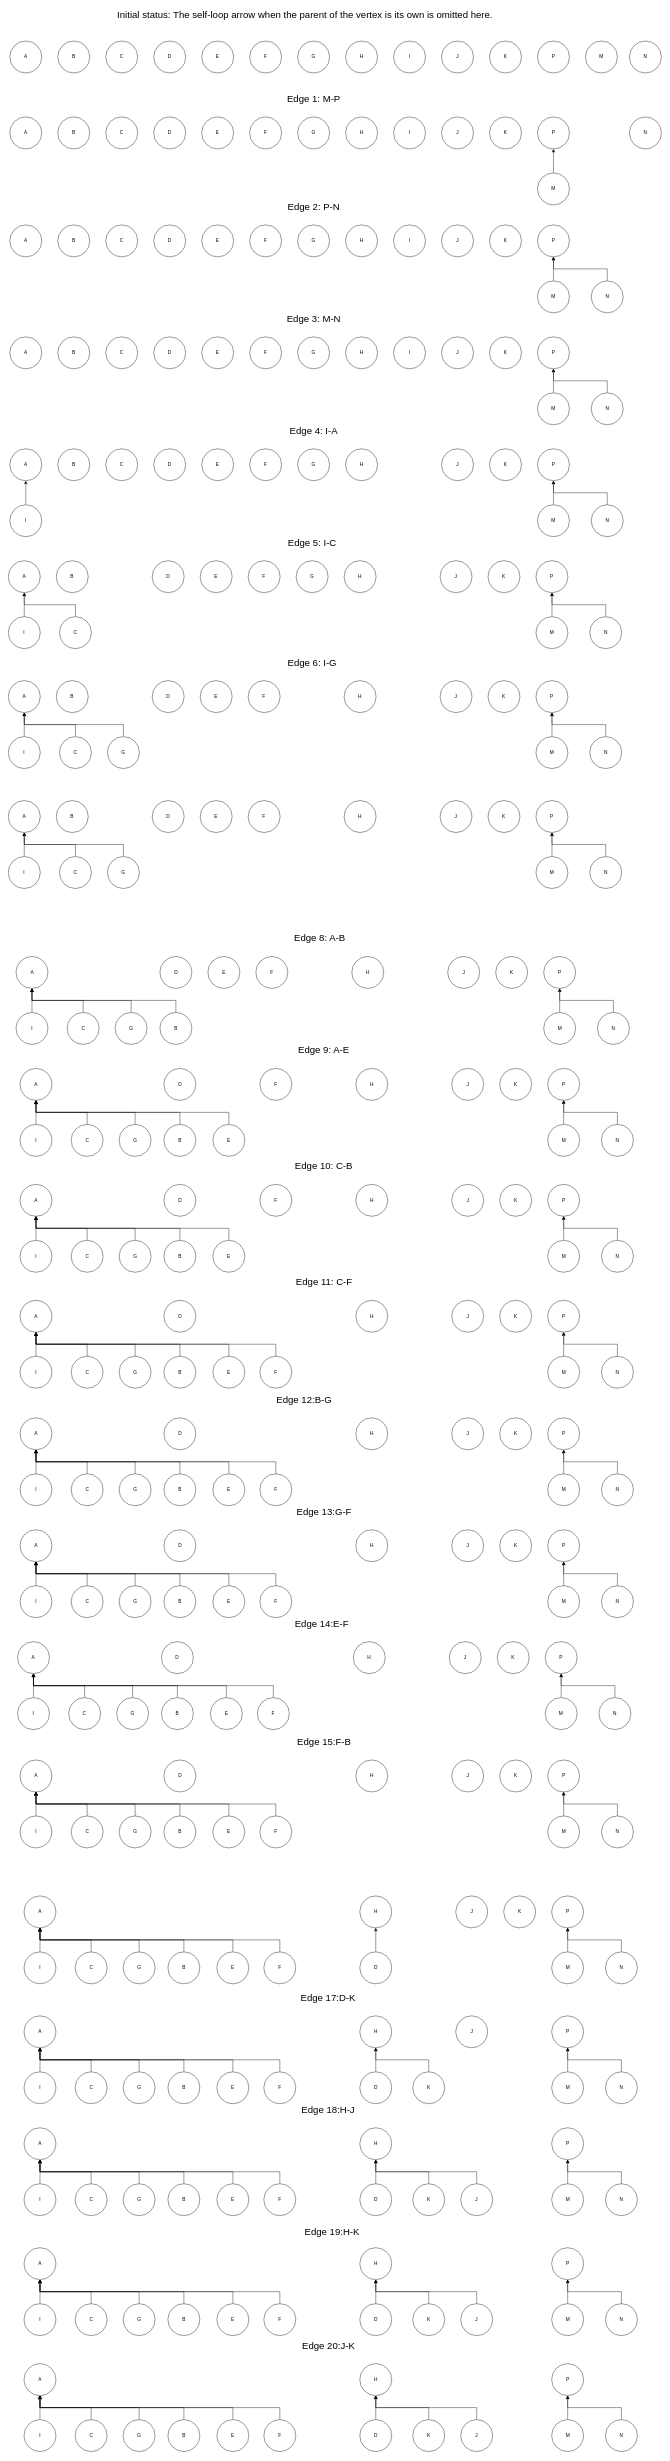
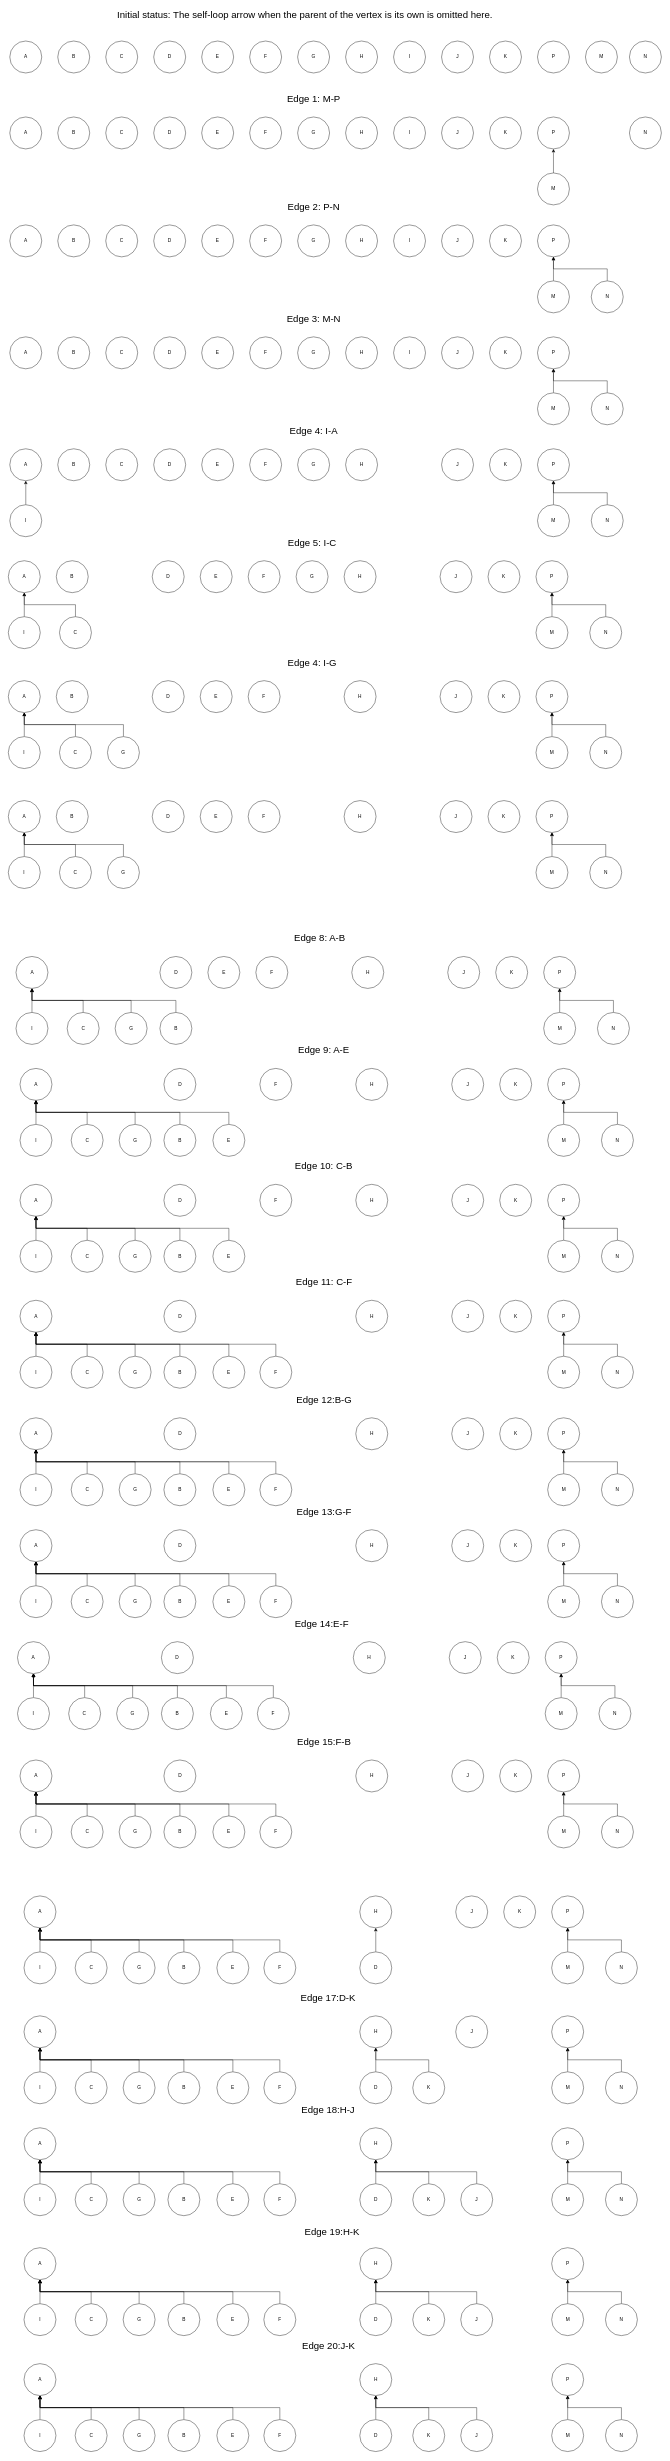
- <mxCell id="123" value="&lt;span style=&quot;font-size: 24px;&quot;&gt;Edge 6: I-G&lt;/span&gt;" style="text;html=1;strokeColor=none;fillColor=none;align=center;verticalAlign=middle;whiteSpace=wrap;rounded=0;" vertex="1" parent="1"><mxGeometry x="85.75" y="1640" width="1389" height="30" as="geometry" /></mxCell>
+ <mxCell id="123" value="&lt;span style=&quot;font-size: 24px;&quot;&gt;Edge 4: I-G&lt;/span&gt;" style="text;html=1;strokeColor=none;fillColor=none;align=center;verticalAlign=middle;whiteSpace=wrap;rounded=0;" vertex="1" parent="1"><mxGeometry x="85.75" y="1640" width="1389" height="30" as="geometry" /></mxCell>
- <mxCell id="253" value="&lt;span style=&quot;font-size: 24px;&quot;&gt;Edge 12:B-G&lt;/span&gt;" style="text;html=1;strokeColor=none;fillColor=none;align=center;verticalAlign=middle;whiteSpace=wrap;rounded=0;" vertex="1" parent="1"><mxGeometry x="66" y="3484" width="1389" height="30" as="geometry" /></mxCell>
+ <mxCell id="253" value="&lt;span style=&quot;font-size: 24px;&quot;&gt;Edge 12:B-G&lt;/span&gt;" style="text;html=1;strokeColor=none;fillColor=none;align=center;verticalAlign=middle;whiteSpace=wrap;rounded=0;" vertex="1" parent="1"><mxGeometry x="116" y="3484" width="1389" height="30" as="geometry" /></mxCell>
